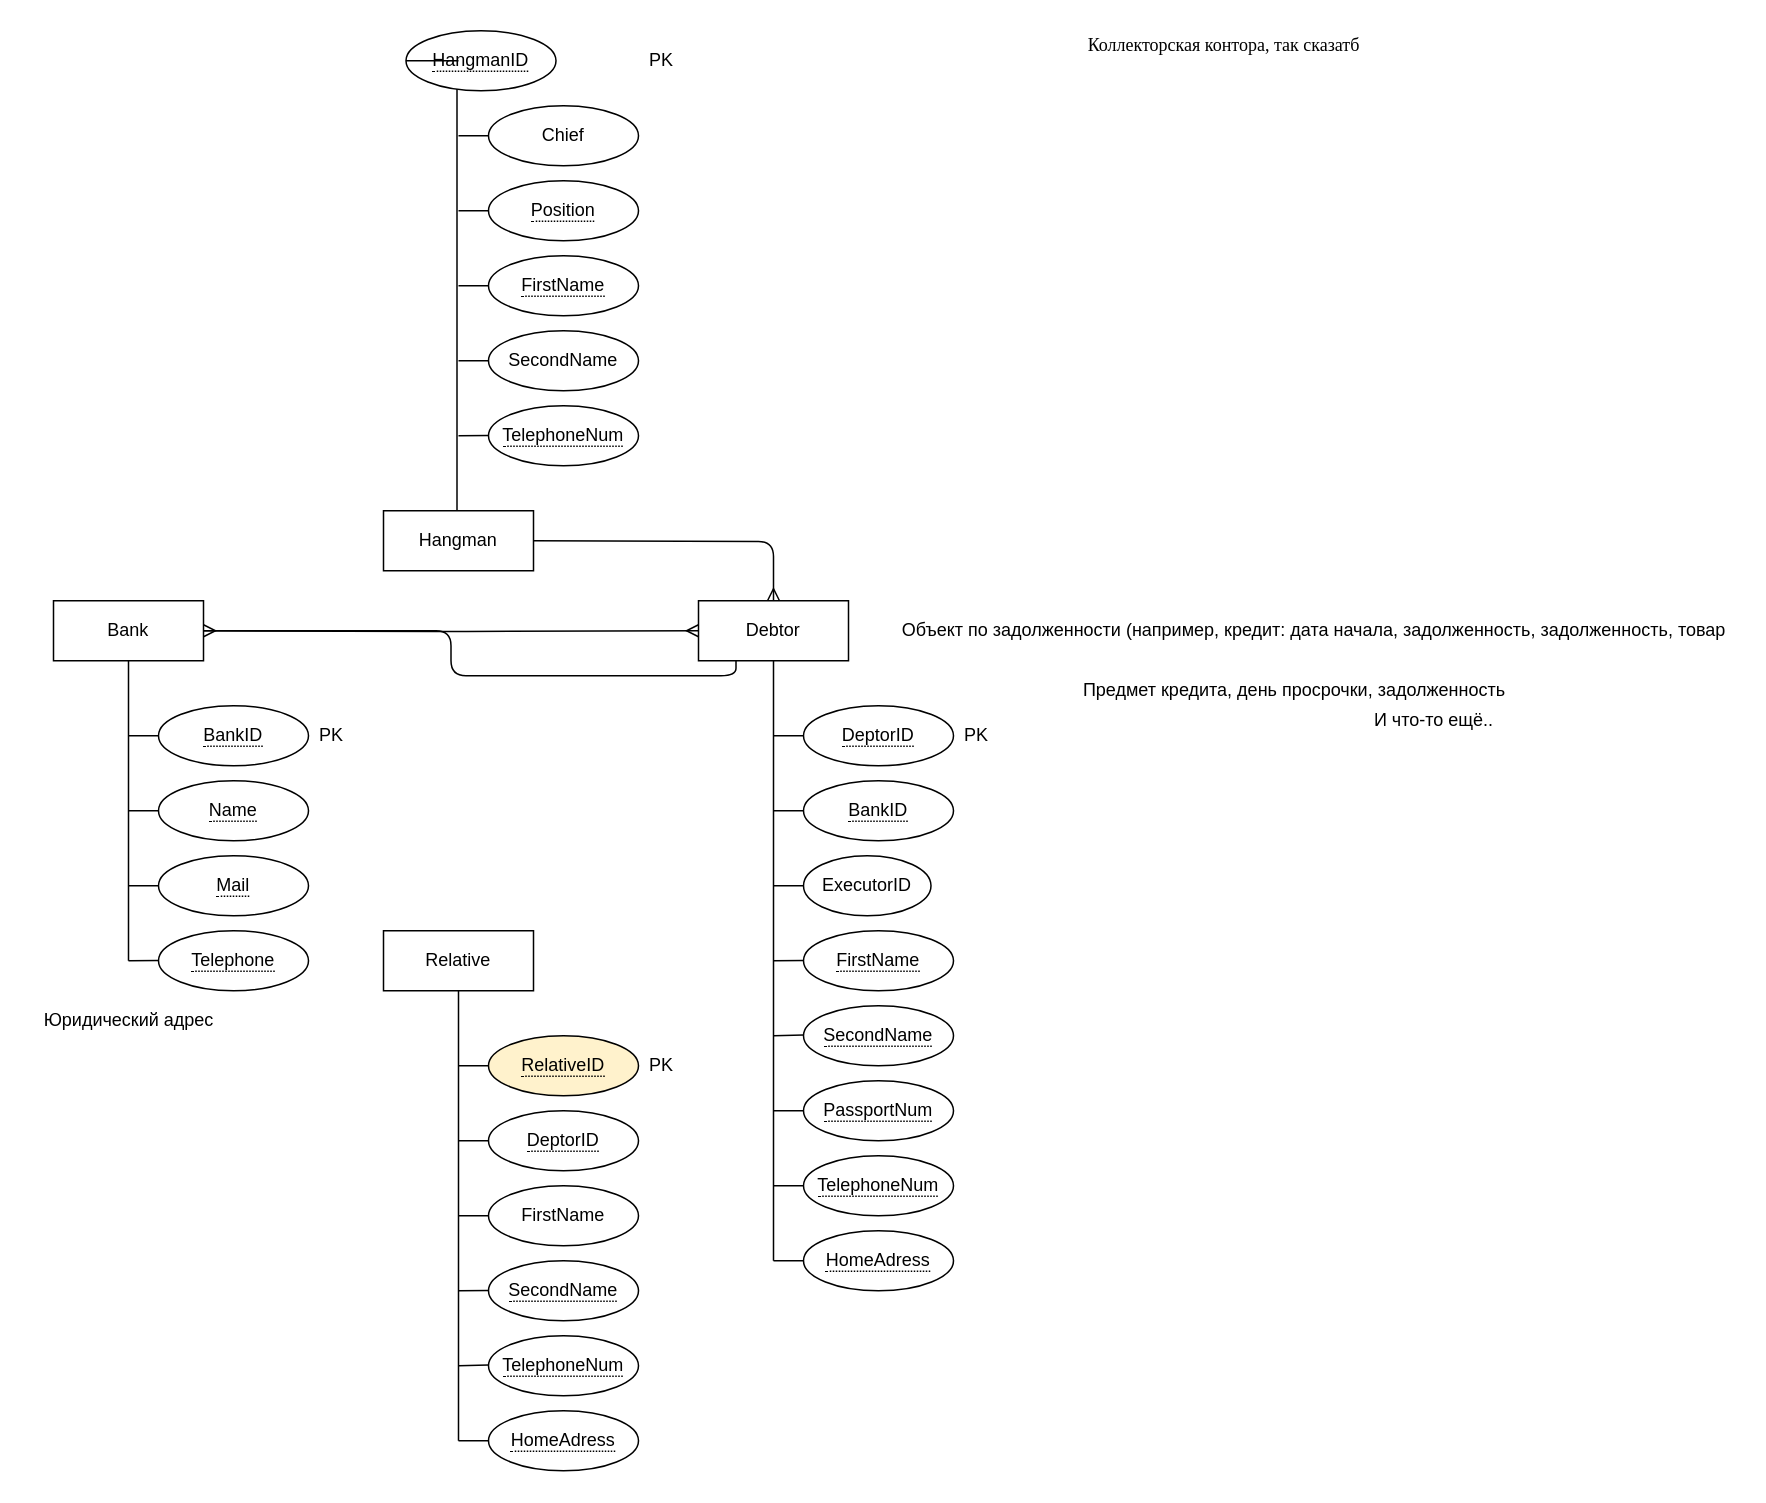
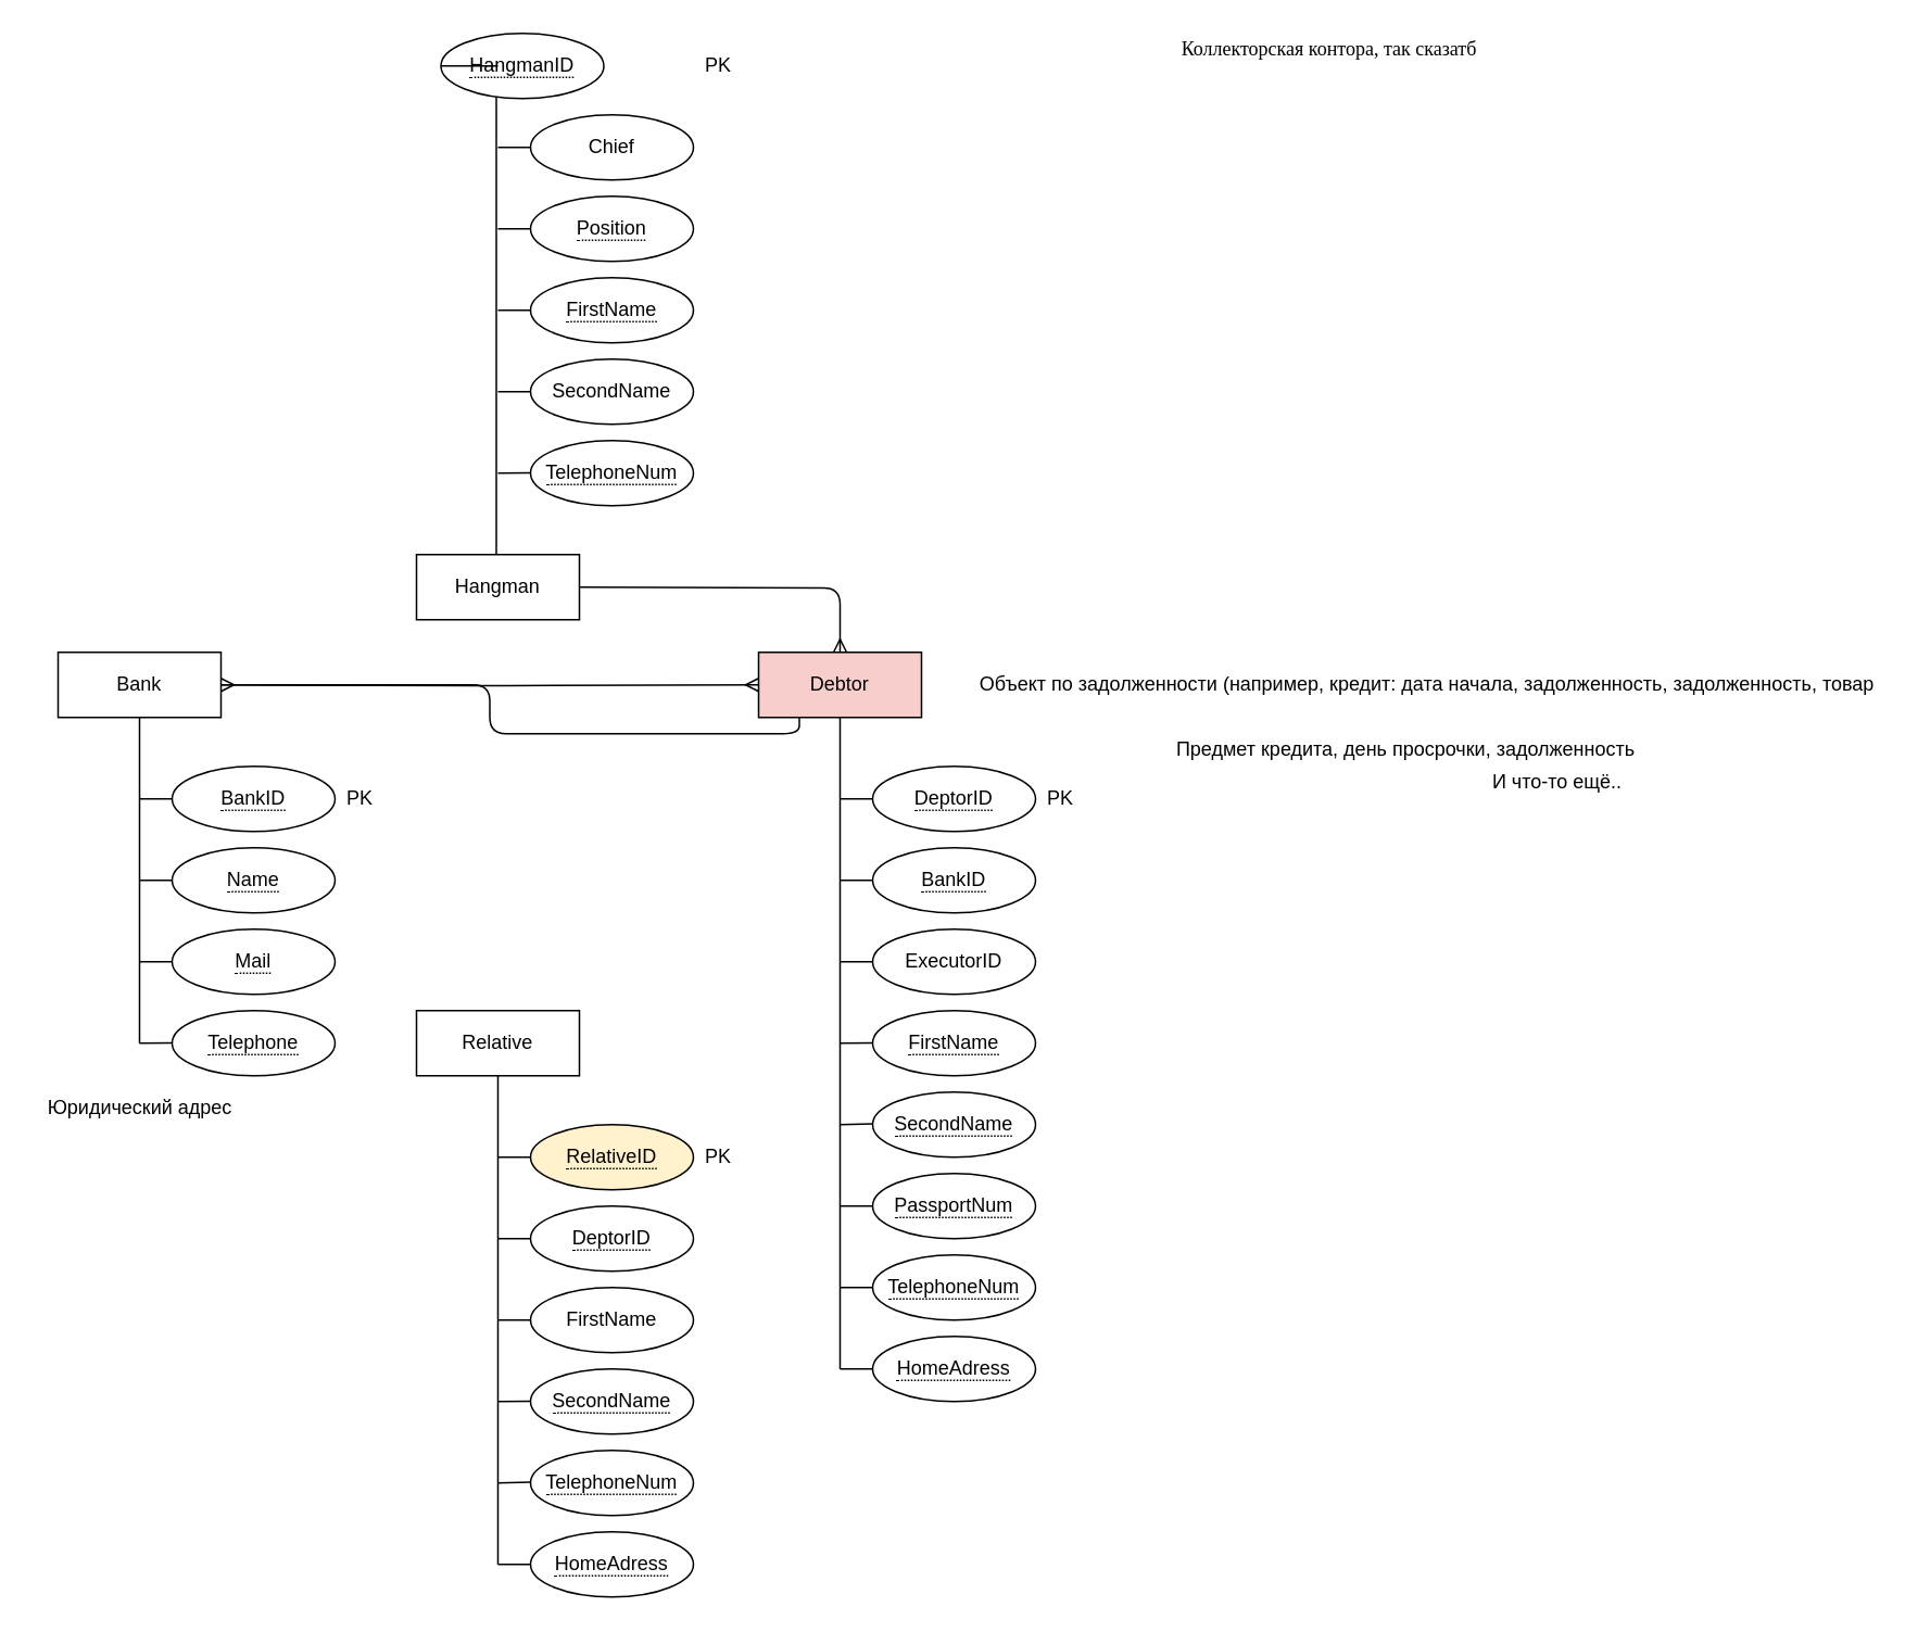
- <mxCell id="16" value="Debtor" style="whiteSpace=wrap;html=1;align=center;" parent="1" vertex="1"><mxGeometry x="465" y="400" width="100" height="40" as="geometry" /></mxCell>
+ <mxCell id="16" value="Debtor" style="whiteSpace=wrap;html=1;align=center;fillColor=#f8cecc;" parent="1" vertex="1"><mxGeometry x="465" y="400" width="100" height="40" as="geometry" /></mxCell>
- <mxCell id="19" value="ExecutorID" style="ellipse;whiteSpace=wrap;html=1;align=center;" parent="1" vertex="1"><mxGeometry x="535" y="570" width="85" height="40" as="geometry" /></mxCell>
+ <mxCell id="19" value="ExecutorID" style="ellipse;whiteSpace=wrap;html=1;align=center;" parent="1" vertex="1"><mxGeometry x="535" y="570" width="100" height="40" as="geometry" /></mxCell>
